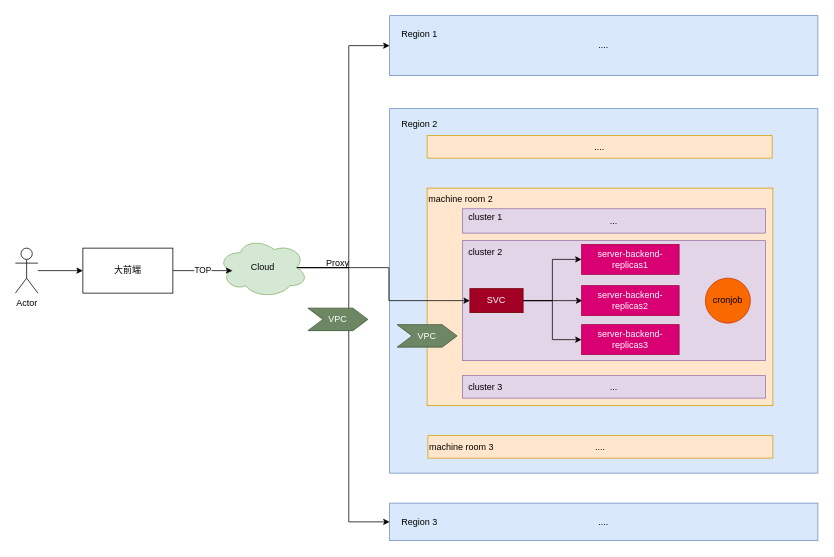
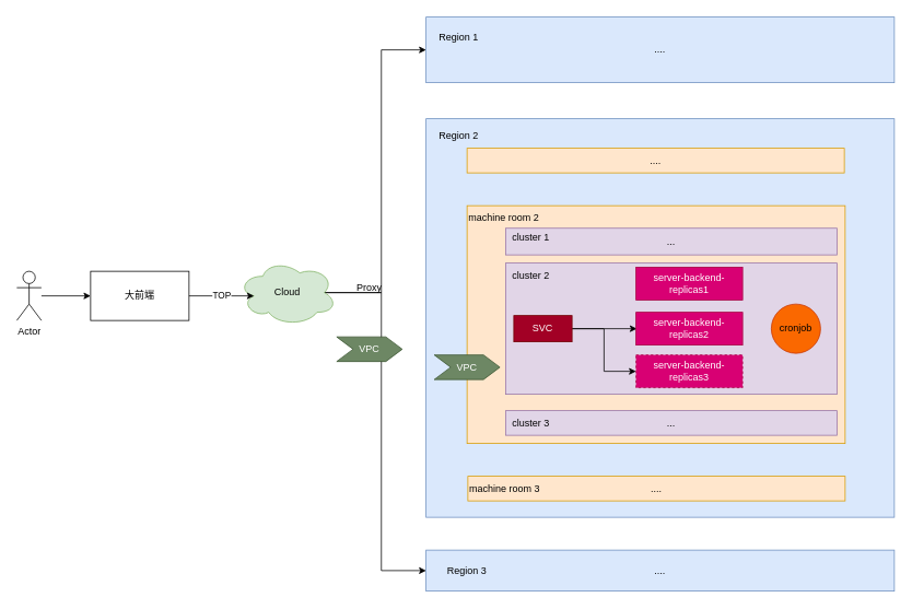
- <mxCell id="27" style="edgeStyle=orthogonalEdgeStyle;rounded=0;orthogonalLoop=1;jettySize=auto;html=1;exitX=1;exitY=0.5;exitDx=0;exitDy=0;entryX=0;entryY=0.5;entryDx=0;entryDy=0;" parent="1" source="30" target="31" edge="1"><mxGeometry relative="1" as="geometry" /></mxCell>
- <mxCell id="32" style="edgeStyle=orthogonalEdgeStyle;rounded=0;orthogonalLoop=1;jettySize=auto;html=1;exitX=0.875;exitY=0.5;exitDx=0;exitDy=0;exitPerimeter=0;entryX=0;entryY=0.5;entryDx=0;entryDy=0;" parent="1" source="6" target="30" edge="1"><mxGeometry relative="1" as="geometry" /></mxCell>
- <mxCell id="34" value="server-backend-replicas3" style="rounded=0;whiteSpace=wrap;html=1;fillColor=#d80073;fontColor=#ffffff;strokeColor=#A50040;" parent="1" vertex="1"><mxGeometry x="775" y="432" width="130" height="40" as="geometry" /></mxCell>
+ <mxCell id="34" value="server-backend-replicas3" style="rounded=0;whiteSpace=wrap;html=1;fillColor=#d80073;fontColor=#ffffff;strokeColor=#A50040;dashed=1;" parent="1" vertex="1"><mxGeometry x="775" y="432" width="130" height="40" as="geometry" /></mxCell>
- <mxCell id="14" value="Region 3" style="text;html=1;strokeColor=none;fillColor=none;align=center;verticalAlign=middle;whiteSpace=wrap;rounded=0;" parent="1" vertex="1"><mxGeometry x="529" y="680" width="60" height="30" as="geometry" /></mxCell>
+ <mxCell id="14" value="Region 3" style="text;html=1;strokeColor=none;fillColor=none;align=center;verticalAlign=middle;whiteSpace=wrap;rounded=0;" parent="1" vertex="1"><mxGeometry x="539" y="680" width="60" height="30" as="geometry" /></mxCell>
